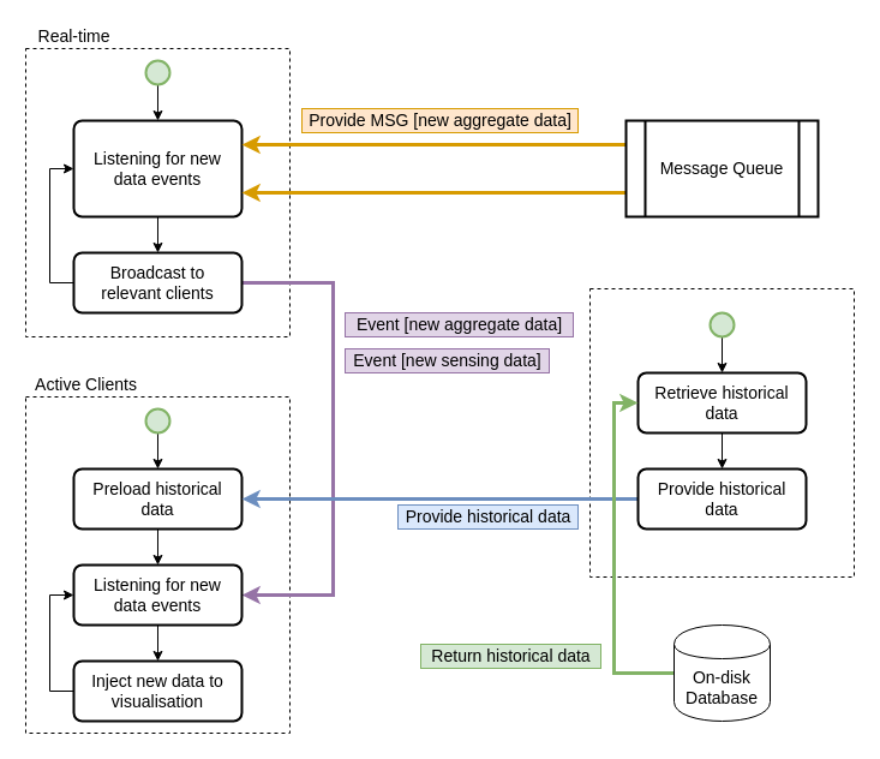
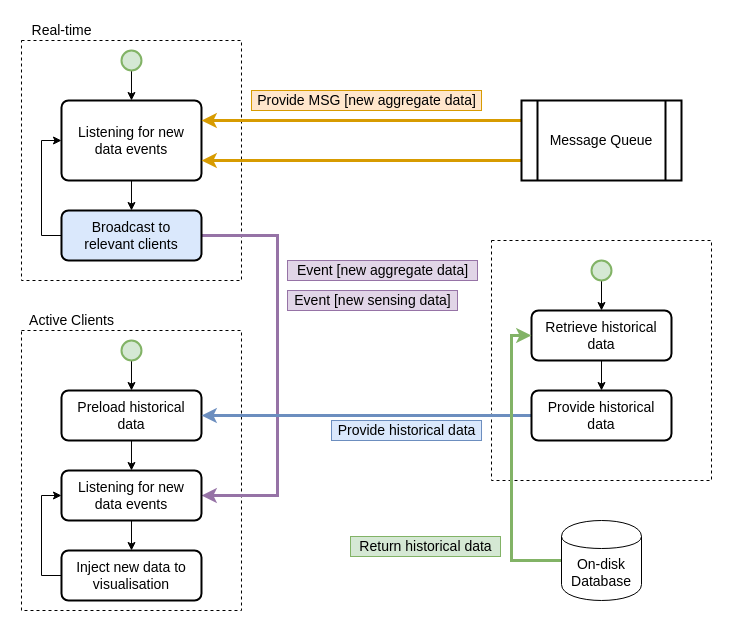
- <mxCell id="11" value="Broadcast to&lt;br&gt;relevant clients" style="rounded=1;whiteSpace=wrap;html=1;absoluteArcSize=1;arcSize=14;strokeWidth=2;fontSize=14;" parent="1" vertex="1"><mxGeometry x="60.99" y="210" width="140" height="50" as="geometry" /></mxCell>
+ <mxCell id="11" value="Broadcast to&lt;br&gt;relevant clients" style="rounded=1;whiteSpace=wrap;html=1;absoluteArcSize=1;arcSize=14;strokeWidth=2;fontSize=14;fillColor=#dae8fc;" parent="1" vertex="1"><mxGeometry x="60.99" y="210" width="140" height="50" as="geometry" /></mxCell>
